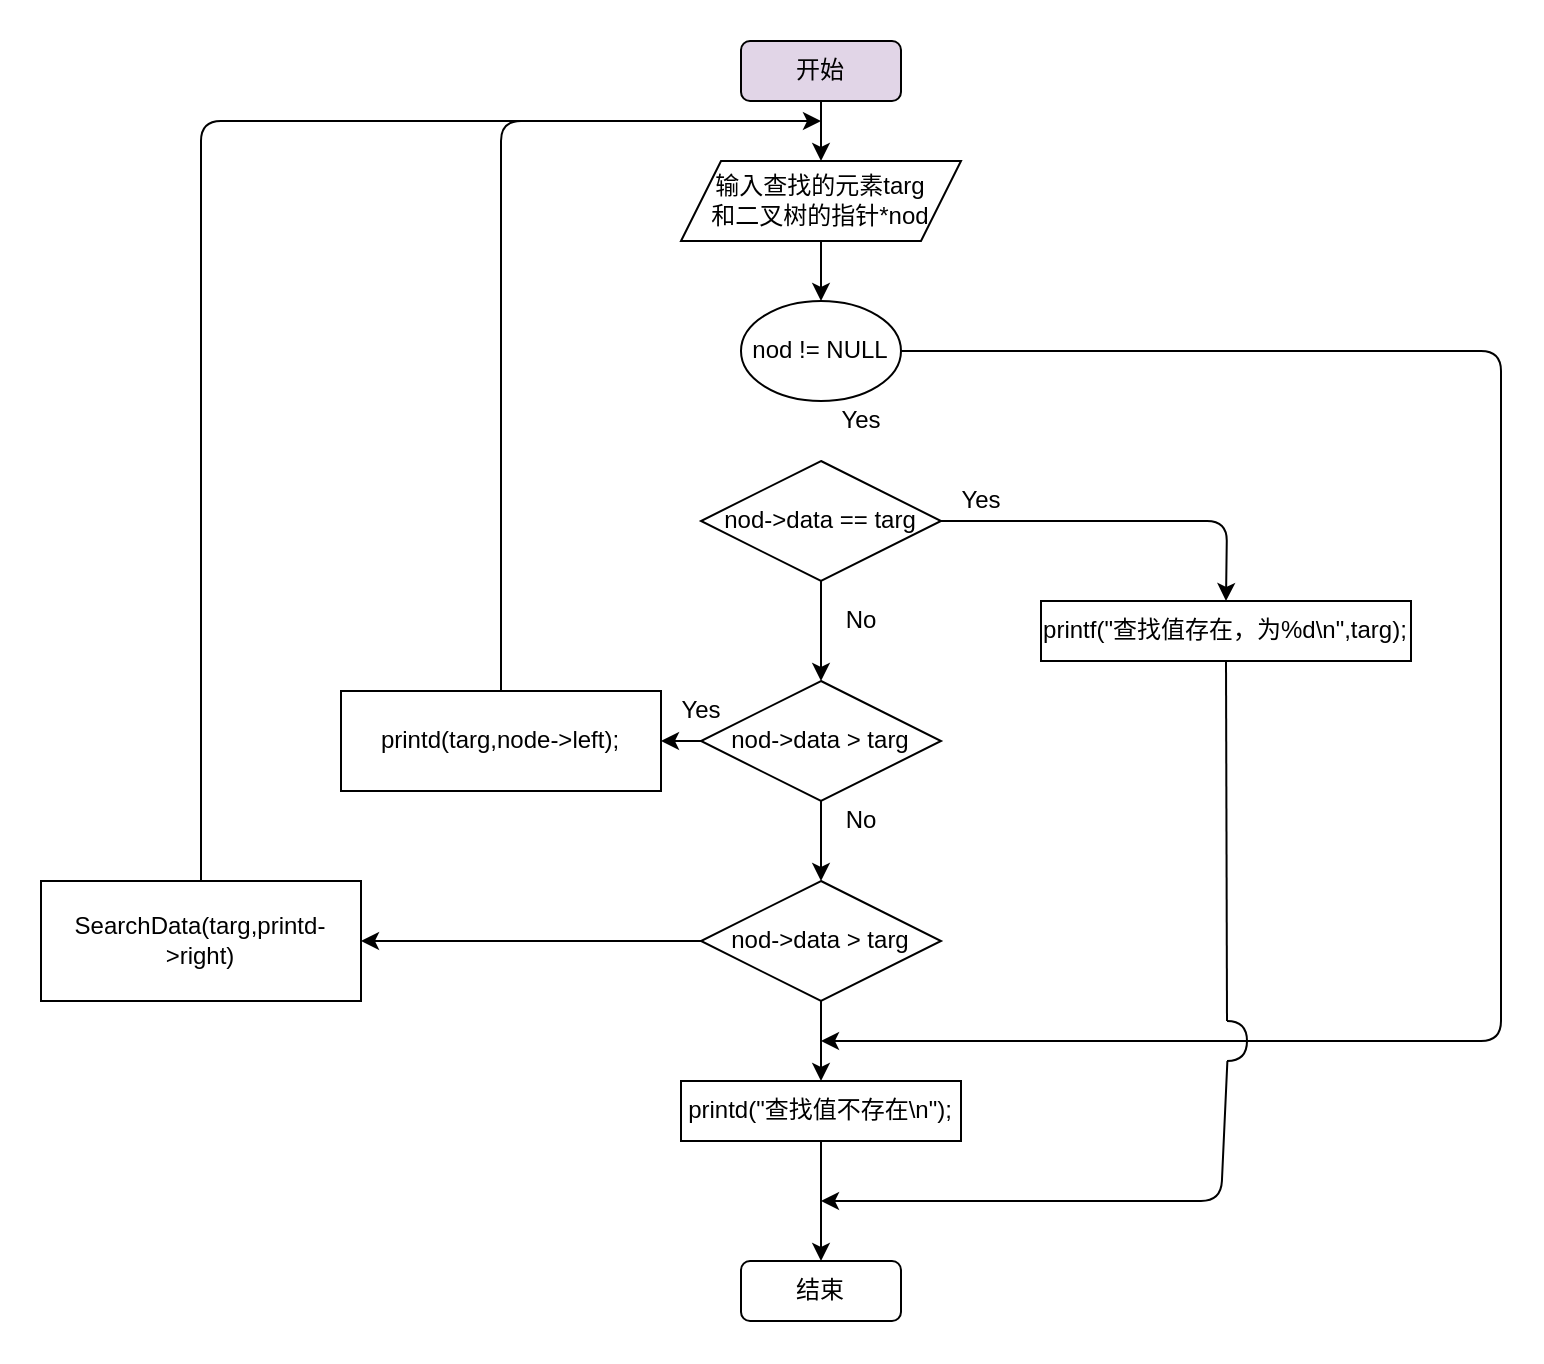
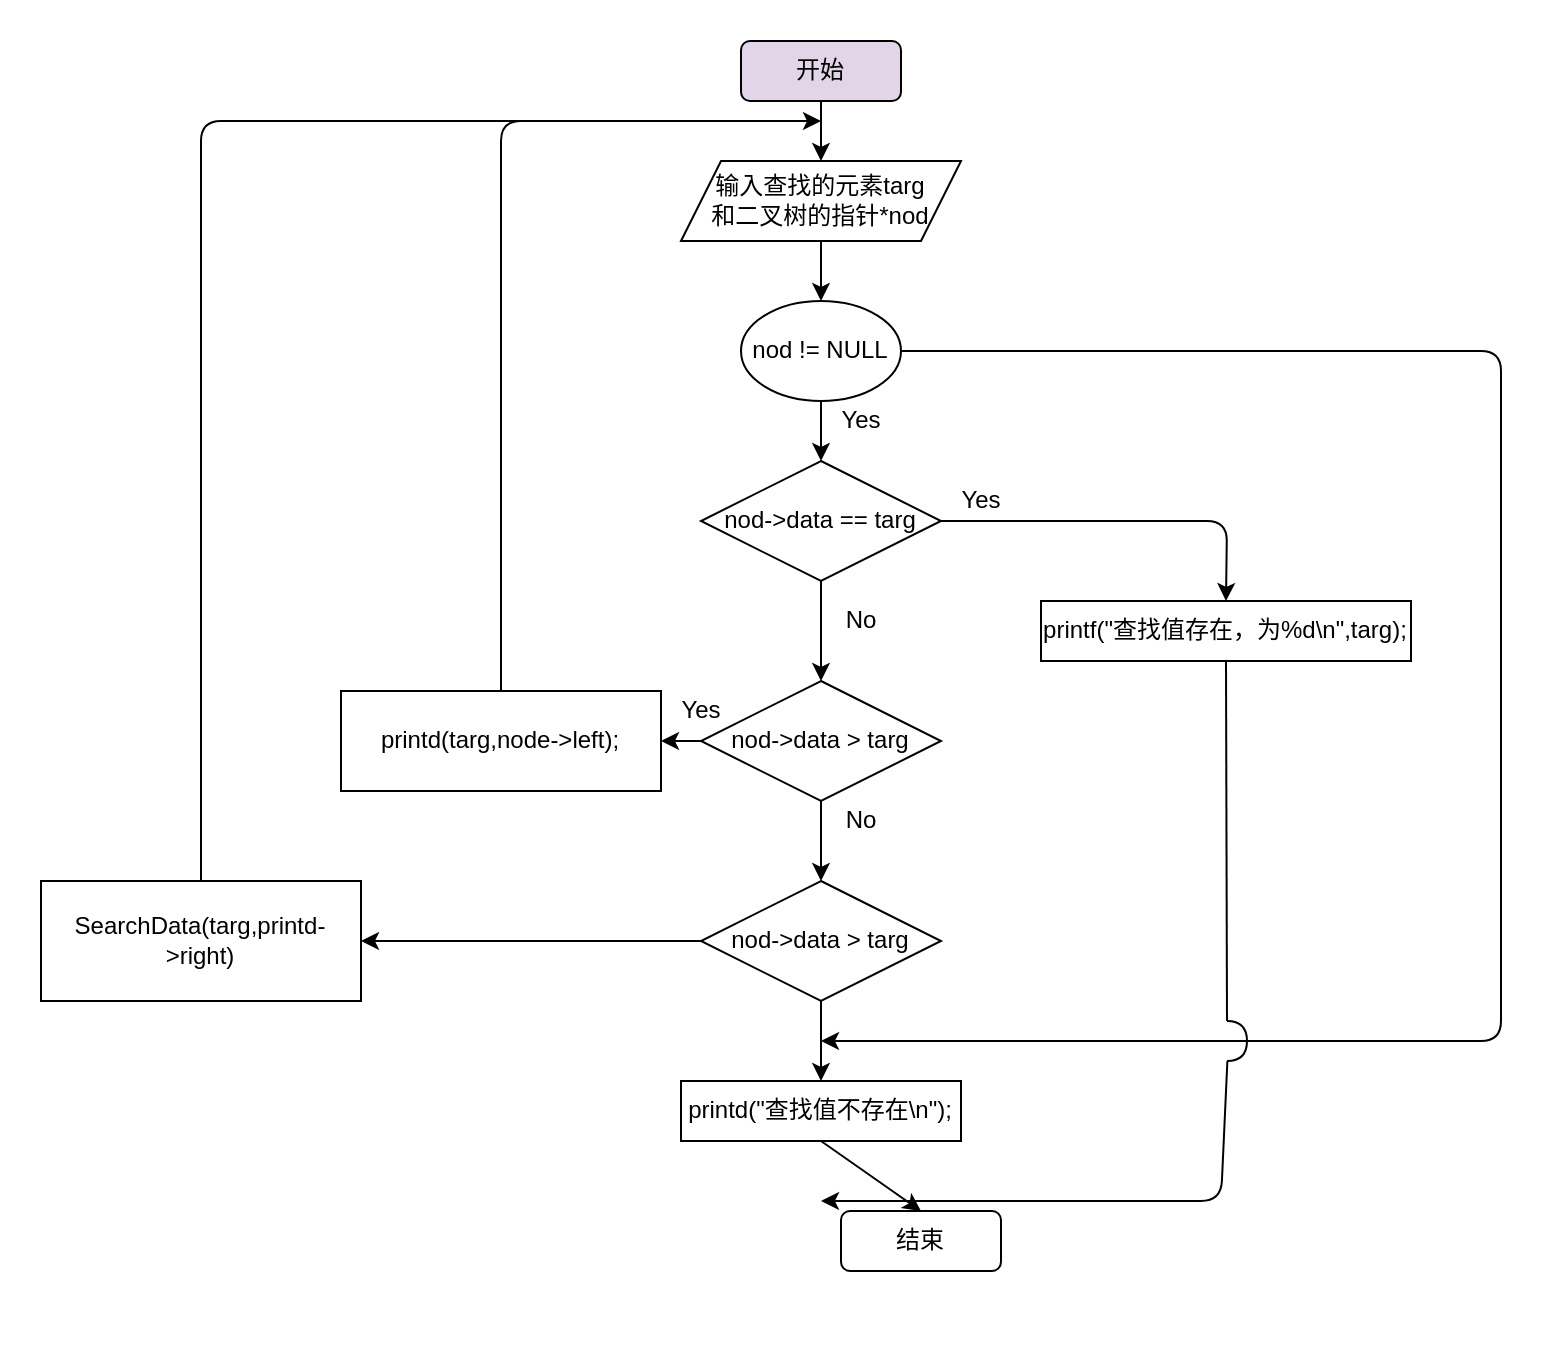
+ <mxCell id="11" value="" style="endArrow=classic;html=1;exitX=0.5;exitY=1;exitDx=0;exitDy=0;entryX=0.5;entryY=0;entryDx=0;entryDy=0;" edge="1" parent="1" source="3" target="5"><mxGeometry width="50" height="50" relative="1" as="geometry"><mxPoint x="540" y="230" as="sourcePoint" /><mxPoint x="590" y="180" as="targetPoint" /></mxGeometry></mxCell>
- <mxCell id="28" value="结束" style="rounded=1;whiteSpace=wrap;html=1;" vertex="1" parent="1"><mxGeometry x="370" y="630" width="80" height="30" as="geometry" /></mxCell>
+ <mxCell id="28" value="结束" style="rounded=1;whiteSpace=wrap;html=1;" vertex="1" parent="1"><mxGeometry x="420" y="605" width="80" height="30" as="geometry" /></mxCell>
